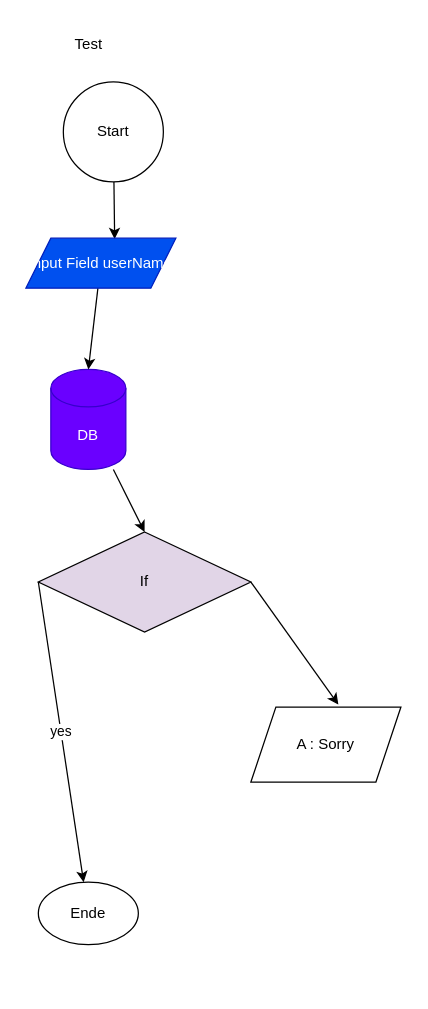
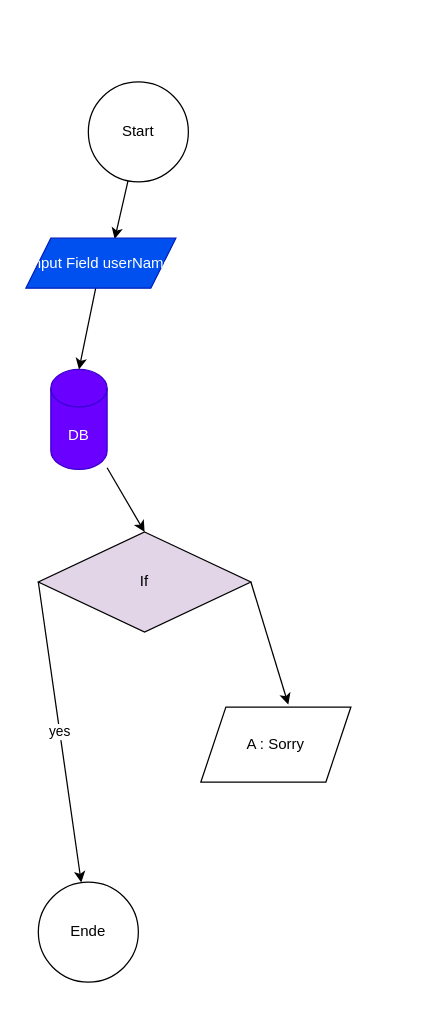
- <mxCell id="12" value="Test" style="text;html=1;align=center;verticalAlign=middle;resizable=0;points=[];autosize=1;strokeColor=none;fillColor=none;" vertex="1" parent="1"><mxGeometry x="45" y="20" width="50" height="30" as="geometry" /></mxCell>
- <mxCell id="3" value="Start" style="ellipse;whiteSpace=wrap;html=1;aspect=fixed;" vertex="1" parent="1"><mxGeometry x="50" y="65" width="80" height="80" as="geometry" /></mxCell>
+ <mxCell id="3" value="Start" style="ellipse;whiteSpace=wrap;html=1;aspect=fixed;" vertex="1" parent="1"><mxGeometry x="70" y="65" width="80" height="80" as="geometry" /></mxCell>
- <mxCell id="6" value="DB" style="shape=cylinder3;whiteSpace=wrap;html=1;boundedLbl=1;backgroundOutline=1;size=15;fillColor=#6a00ff;fontColor=#ffffff;strokeColor=#3700CC;" vertex="1" parent="1"><mxGeometry x="40" y="295" width="60" height="80" as="geometry" /></mxCell>
+ <mxCell id="6" value="DB" style="shape=cylinder3;whiteSpace=wrap;html=1;boundedLbl=1;backgroundOutline=1;size=15;fillColor=#6a00ff;fontColor=#ffffff;strokeColor=#3700CC;" vertex="1" parent="1"><mxGeometry x="40" y="295" width="45" height="80" as="geometry" /></mxCell>
- <mxCell id="13" value="A : Sorry" style="shape=parallelogram;perimeter=parallelogramPerimeter;whiteSpace=wrap;html=1;fixedSize=1;" vertex="1" parent="1"><mxGeometry x="200" y="565" width="120" height="60" as="geometry" /></mxCell>
+ <mxCell id="13" value="A : Sorry" style="shape=parallelogram;perimeter=parallelogramPerimeter;whiteSpace=wrap;html=1;fixedSize=1;" vertex="1" parent="1"><mxGeometry x="160" y="565" width="120" height="60" as="geometry" /></mxCell>
- <mxCell id="4" value="Ende" style="ellipse;whiteSpace=wrap;html=1;aspect=fixed;" vertex="1" parent="1"><mxGeometry x="30" y="705" width="80" height="50" as="geometry" /></mxCell>
+ <mxCell id="4" value="Ende" style="ellipse;whiteSpace=wrap;html=1;aspect=fixed;" vertex="1" parent="1"><mxGeometry x="30" y="705" width="80" height="80" as="geometry" /></mxCell>
